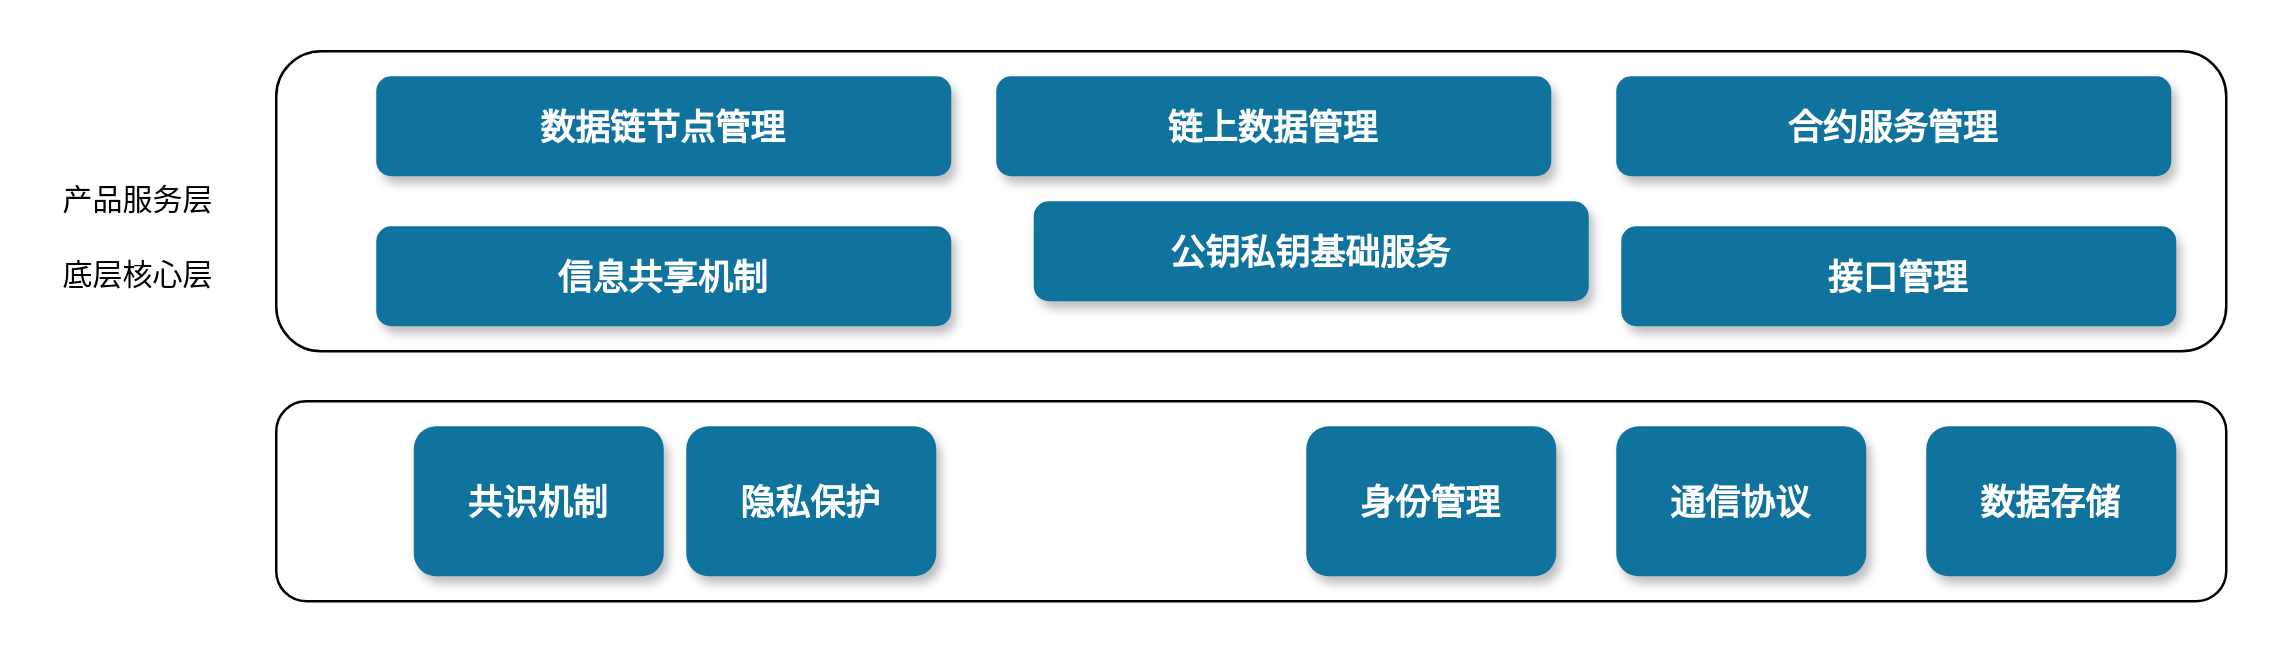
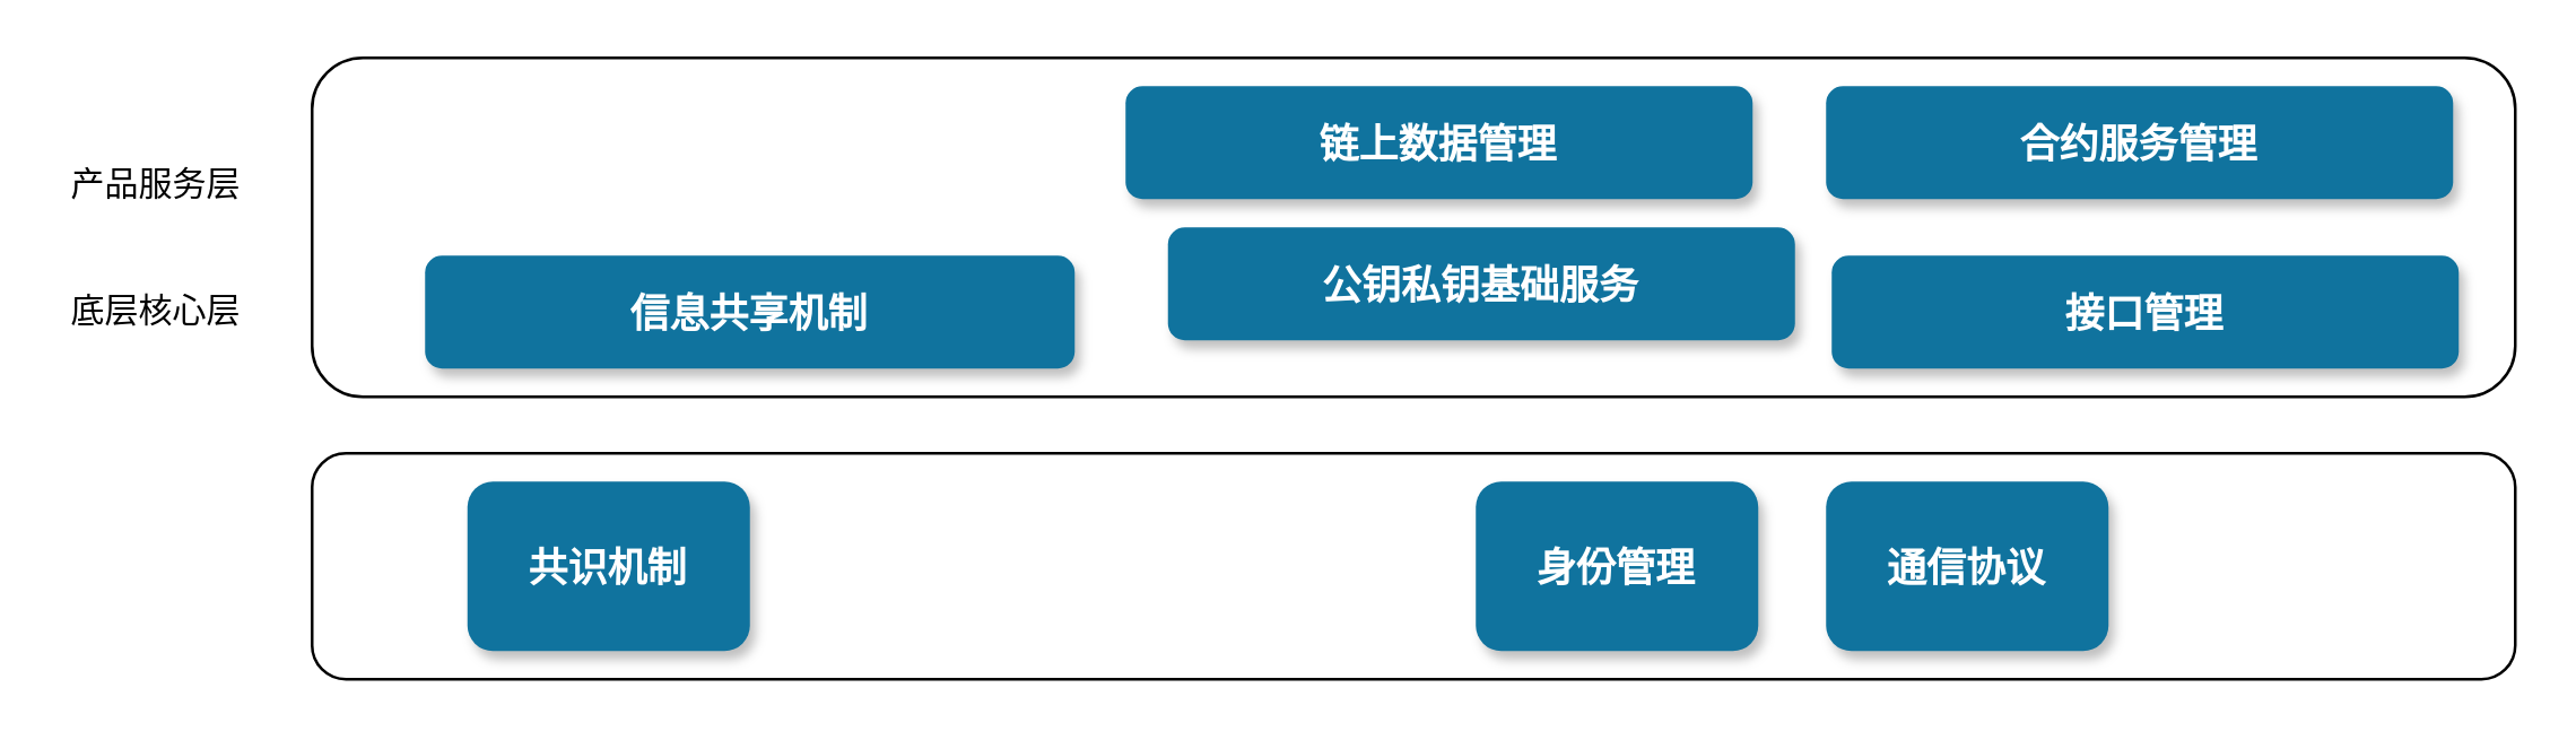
- <mxCell id="10" value="数据链节点管理" style="rounded=1;fillColor=#10739E;strokeColor=none;shadow=1;gradientColor=none;fontStyle=1;fontColor=#FFFFFF;fontSize=14;" vertex="1" parent="1"><mxGeometry x="150" y="30" width="230" height="40" as="geometry" /></mxCell>
- <mxCell id="16" value="产品服务层" style="text;html=1;strokeColor=none;fillColor=none;align=center;verticalAlign=middle;whiteSpace=wrap;rounded=0;" vertex="1" parent="1"><mxGeometry x="20" y="70" width="70" height="20" as="geometry" /></mxCell>
+ <mxCell id="16" value="产品服务层" style="text;html=1;strokeColor=none;fillColor=none;align=center;verticalAlign=middle;whiteSpace=wrap;rounded=0;" vertex="1" parent="1"><mxGeometry x="20" y="55" width="70" height="20" as="geometry" /></mxCell>
- <mxCell id="6" value="隐私保护" style="rounded=1;fillColor=#10739E;strokeColor=none;shadow=1;gradientColor=none;fontStyle=1;fontColor=#FFFFFF;fontSize=14;" vertex="1" parent="1"><mxGeometry x="274" y="170" width="100" height="60" as="geometry" /></mxCell>
- <mxCell id="3" value="数据存储" style="rounded=1;fillColor=#10739E;strokeColor=none;shadow=1;gradientColor=none;fontStyle=1;fontColor=#FFFFFF;fontSize=14;" parent="1" vertex="1"><mxGeometry x="770" y="170" width="100" height="60" as="geometry" /></mxCell>
